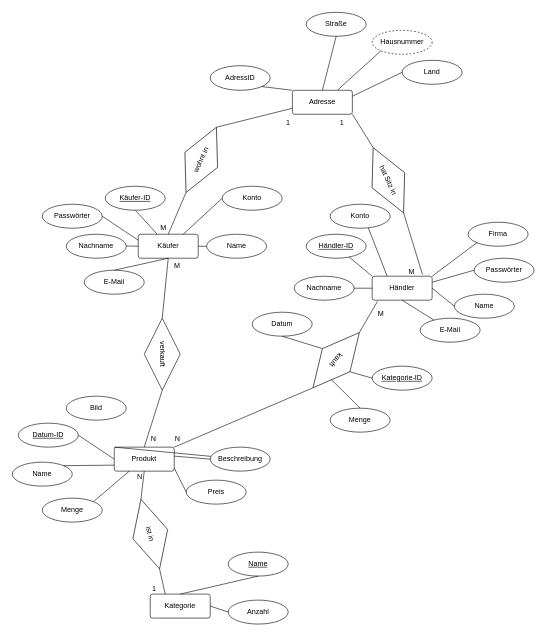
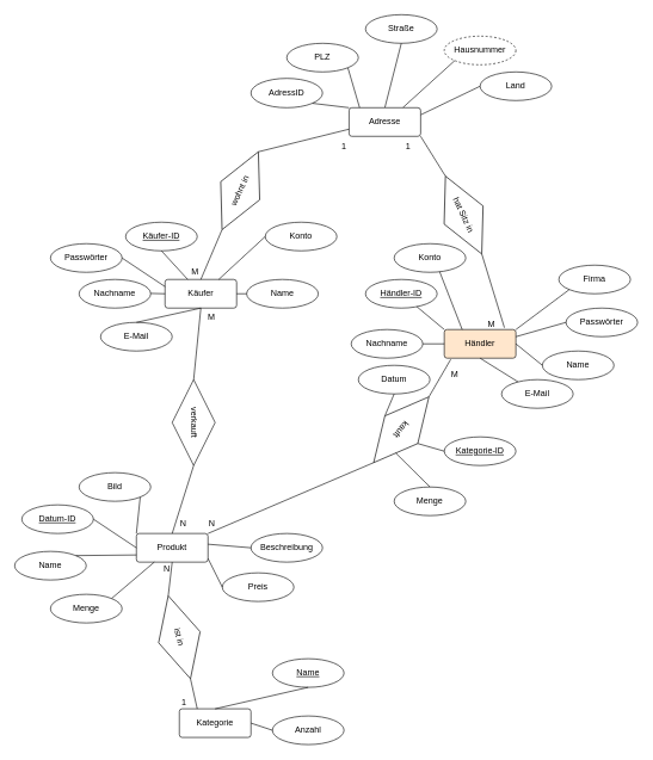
+ <mxCell id="71" value="PLZ" style="ellipse;whiteSpace=wrap;html=1;align=center;" vertex="1" parent="1"><mxGeometry x="400" y="60" width="100" height="40" as="geometry" /></mxCell>
+ <mxCell id="74" value="" style="endArrow=none;html=1;rounded=0;entryX=1;entryY=1;entryDx=0;entryDy=0;exitX=0.15;exitY=0.02;exitDx=0;exitDy=0;exitPerimeter=0;" edge="1" parent="1" source="77" target="71"><mxGeometry width="50" height="50" relative="1" as="geometry"><mxPoint x="501.645" y="155.858" as="sourcePoint" /><mxPoint x="530" y="100" as="targetPoint" /></mxGeometry></mxCell>
- <mxCell id="2" value="Händler" style="rounded=1;arcSize=10;whiteSpace=wrap;html=1;align=center;" parent="1" vertex="1"><mxGeometry x="620" y="460" width="100" height="40" as="geometry" /></mxCell>
+ <mxCell id="2" value="Händler" style="rounded=1;arcSize=10;whiteSpace=wrap;html=1;align=center;fillColor=#ffe6cc;" parent="1" vertex="1"><mxGeometry x="620" y="460" width="100" height="40" as="geometry" /></mxCell>
- <mxCell id="55" value="Datum" style="ellipse;whiteSpace=wrap;html=1;align=center;" parent="1" vertex="1"><mxGeometry x="420" y="520" width="100" height="40" as="geometry" /></mxCell>
+ <mxCell id="55" value="Datum" style="ellipse;whiteSpace=wrap;html=1;align=center;" parent="1" vertex="1"><mxGeometry x="500" y="510" width="100" height="40" as="geometry" /></mxCell>
- <mxCell id="41" value="" style="endArrow=none;html=1;rounded=0;exitX=0;exitY=0;exitDx=0;exitDy=0;" parent="1" source="4" target="39" edge="1"><mxGeometry relative="1" as="geometry"><mxPoint x="320" y="790" as="sourcePoint" /><mxPoint x="300" y="775" as="targetPoint" /></mxGeometry></mxCell>
+ <mxCell id="41" value="" style="endArrow=none;html=1;rounded=0;exitX=0;exitY=0;exitDx=0;exitDy=0;entryX=1;entryY=1;entryDx=0;entryDy=0;" parent="1" source="4" target="38" edge="1"><mxGeometry relative="1" as="geometry"><mxPoint x="320" y="790" as="sourcePoint" /><mxPoint x="300" y="775" as="targetPoint" /></mxGeometry></mxCell>
